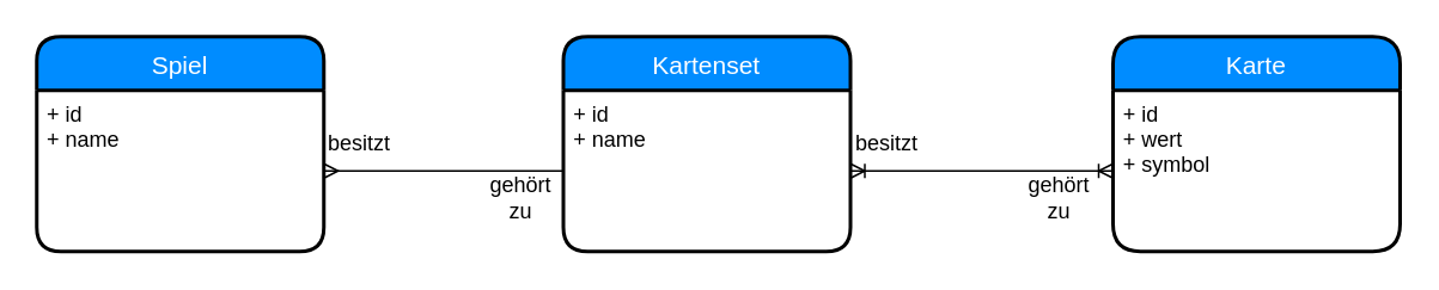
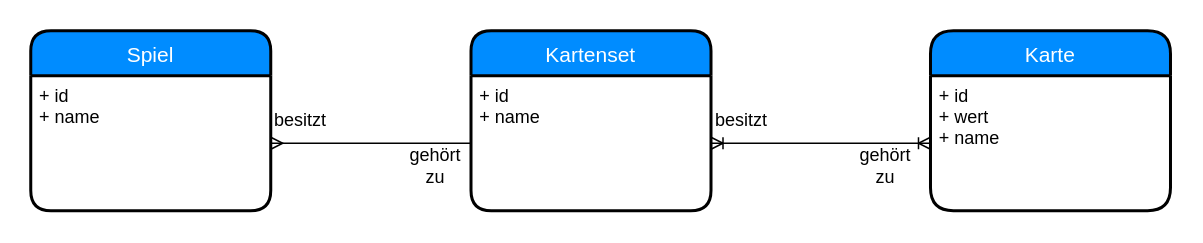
- <mxCell id="8" value="+ id&#10;+ wert&#10;+ symbol&#10;" style="align=left;strokeColor=none;fillColor=none;spacingLeft=4;fontSize=12;verticalAlign=top;resizable=0;rotatable=0;part=1;" vertex="1" parent="7"><mxGeometry y="30" width="160" height="90" as="geometry" /></mxCell>
+ <mxCell id="8" value="+ id&#10;+ wert&#10;+ name&#10;" style="align=left;strokeColor=none;fillColor=none;spacingLeft=4;fontSize=12;verticalAlign=top;resizable=0;rotatable=0;part=1;" vertex="1" parent="7"><mxGeometry y="30" width="160" height="90" as="geometry" /></mxCell>
